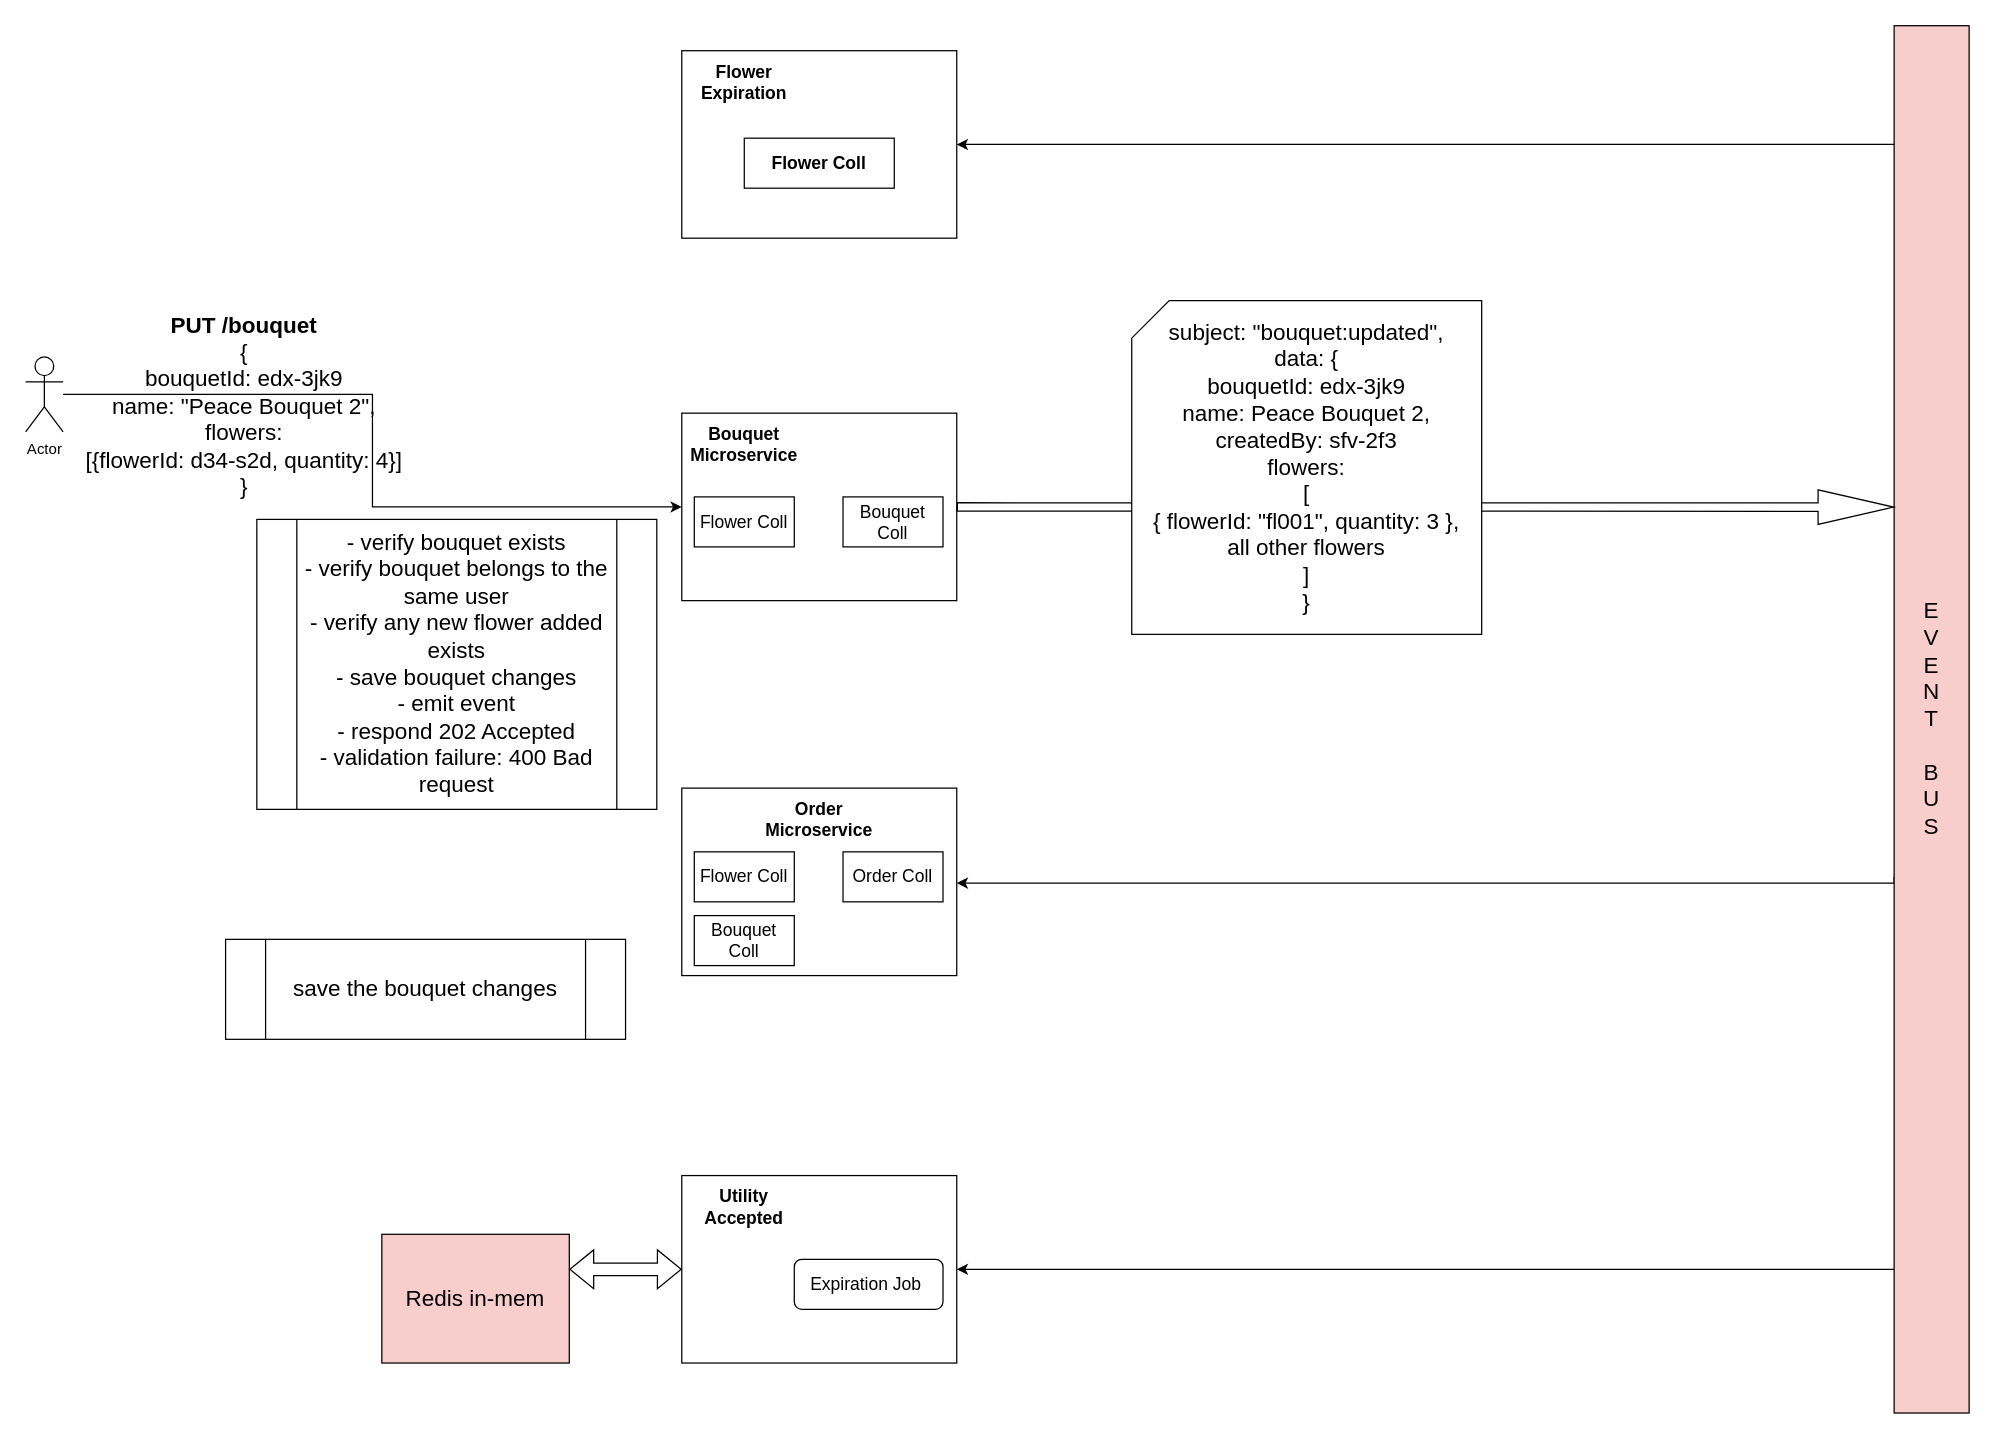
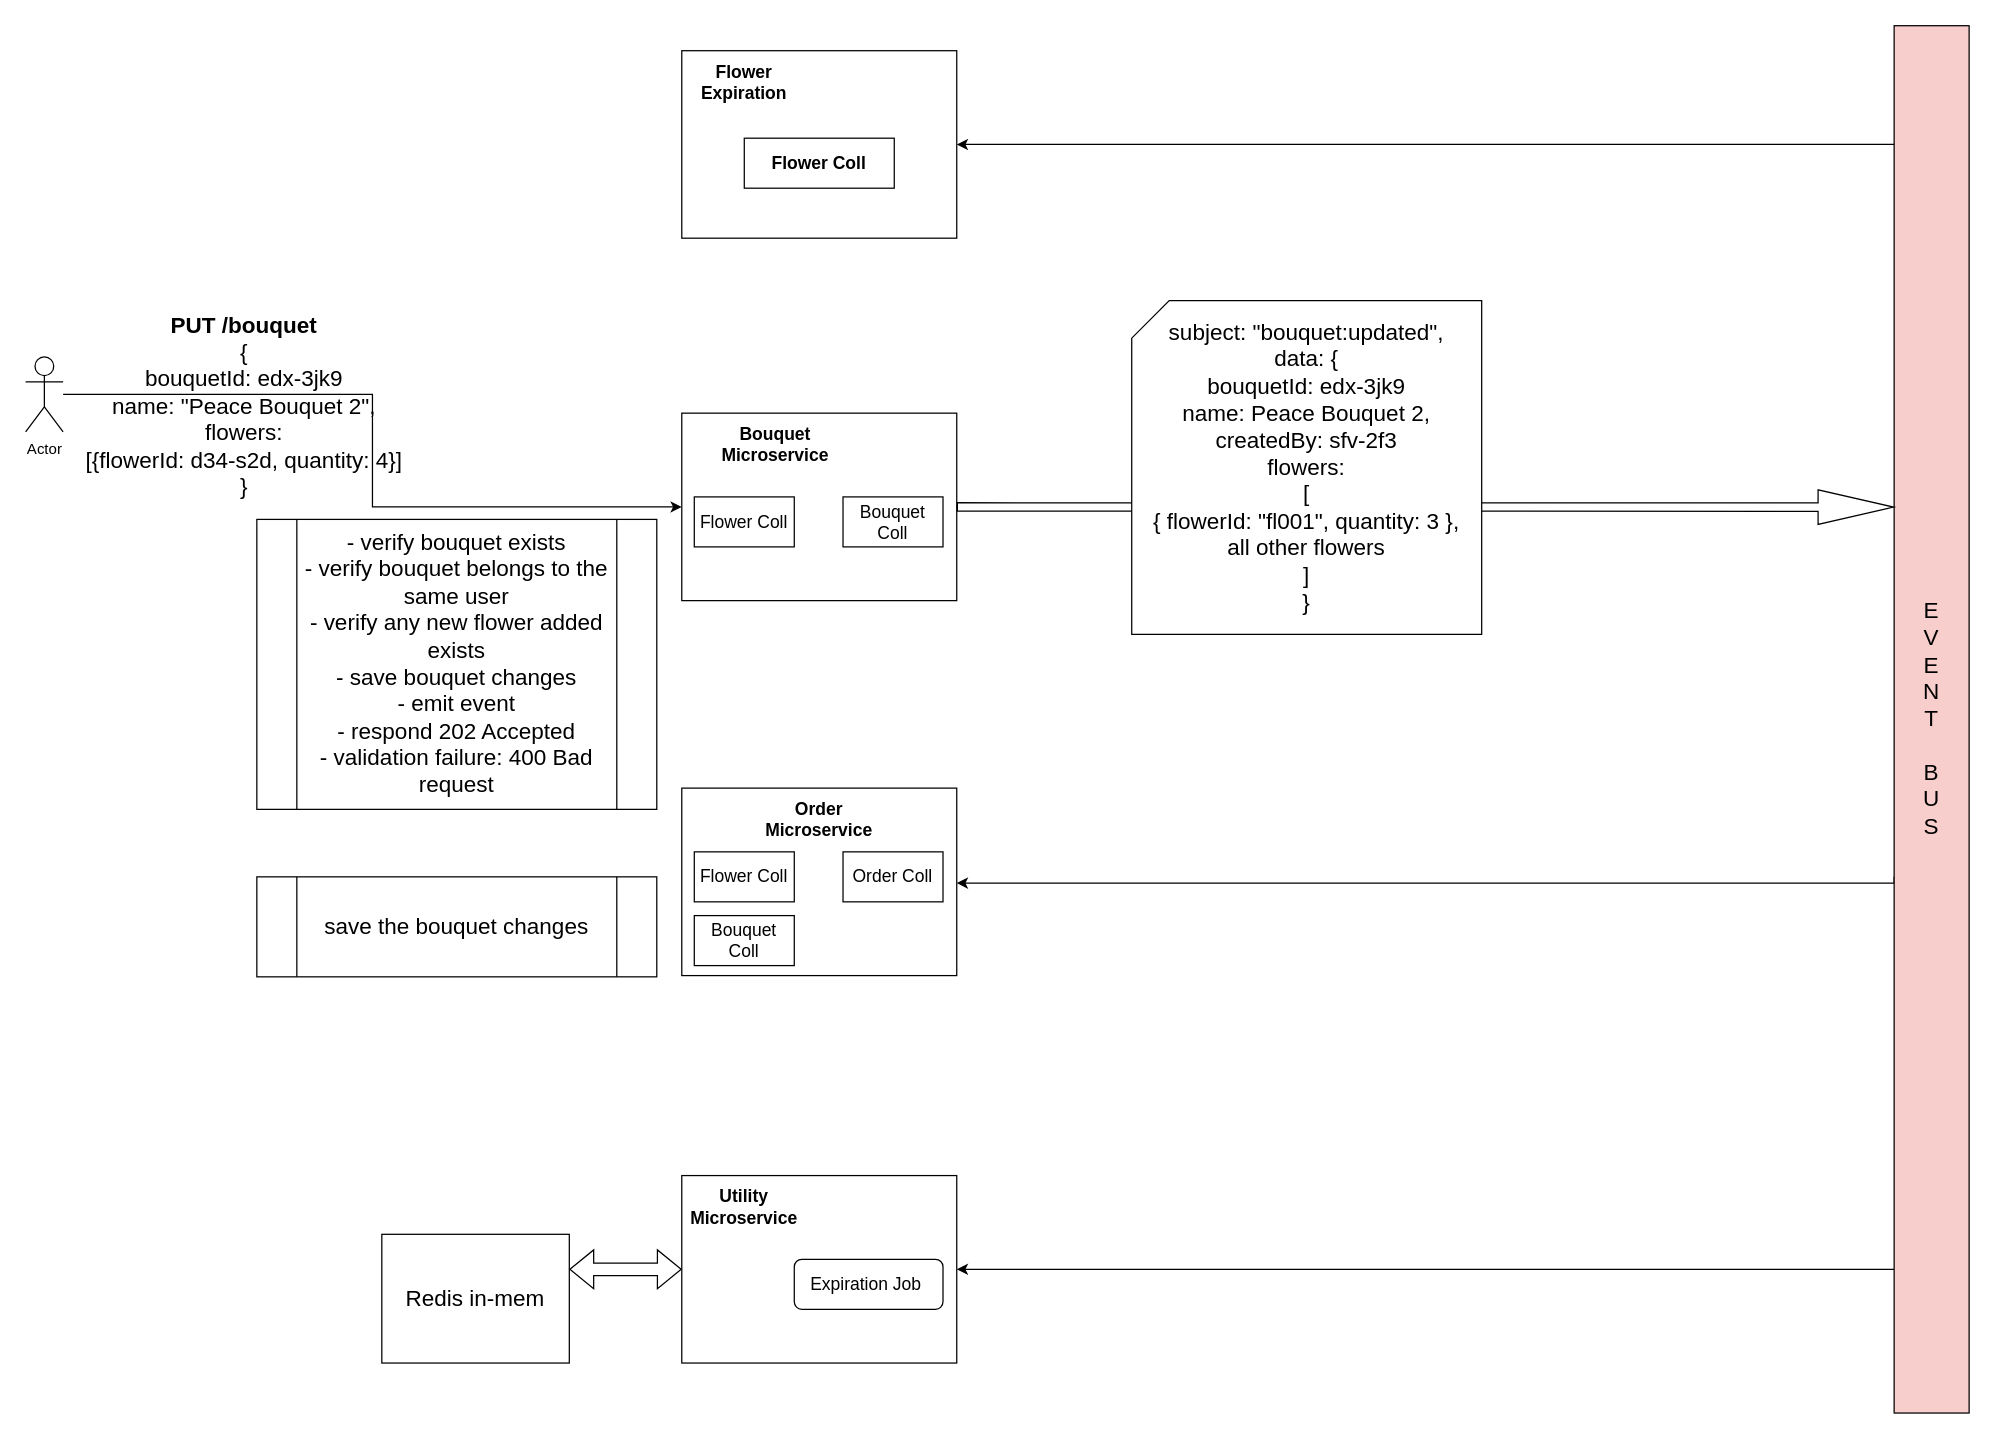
- <mxCell id="8" value="&lt;b&gt;&lt;font style=&quot;font-size: 14px;&quot;&gt;Bouquet Microservice&lt;/font&gt;&lt;/b&gt;" style="text;html=1;strokeColor=none;fillColor=none;align=center;verticalAlign=middle;whiteSpace=wrap;rounded=0;" parent="1" vertex="1"><mxGeometry x="565" y="340" width="60" height="30" as="geometry" /></mxCell>
+ <mxCell id="8" value="&lt;b&gt;&lt;font style=&quot;font-size: 14px;&quot;&gt;Bouquet Microservice&lt;/font&gt;&lt;/b&gt;" style="text;html=1;strokeColor=none;fillColor=none;align=center;verticalAlign=middle;whiteSpace=wrap;rounded=0;" parent="1" vertex="1"><mxGeometry x="590" y="340" width="60" height="30" as="geometry" /></mxCell>
- <mxCell id="26" value="save the bouquet changes" style="shape=process;whiteSpace=wrap;html=1;backgroundOutline=1;fontSize=18;" parent="1" vertex="1"><mxGeometry x="180" y="751" width="320" height="80" as="geometry" /></mxCell>
+ <mxCell id="26" value="save the bouquet changes" style="shape=process;whiteSpace=wrap;html=1;backgroundOutline=1;fontSize=18;" parent="1" vertex="1"><mxGeometry x="205" y="701" width="320" height="80" as="geometry" /></mxCell>
- <mxCell id="16" value="&lt;b&gt;&lt;font style=&quot;font-size: 14px;&quot;&gt;Utility&lt;br&gt;Accepted&lt;/font&gt;&lt;/b&gt;" style="text;html=1;strokeColor=none;fillColor=none;align=center;verticalAlign=middle;whiteSpace=wrap;rounded=0;" parent="1" vertex="1"><mxGeometry x="565" y="950" width="60" height="30" as="geometry" /></mxCell>
+ <mxCell id="16" value="&lt;b&gt;&lt;font style=&quot;font-size: 14px;&quot;&gt;Utility&lt;br&gt;Microservice&lt;/font&gt;&lt;/b&gt;" style="text;html=1;strokeColor=none;fillColor=none;align=center;verticalAlign=middle;whiteSpace=wrap;rounded=0;" parent="1" vertex="1"><mxGeometry x="565" y="950" width="60" height="30" as="geometry" /></mxCell>
- <mxCell id="27" value="Redis in-mem" style="rounded=0;whiteSpace=wrap;html=1;fontSize=18;fillColor=#f8cecc;" parent="1" vertex="1"><mxGeometry x="305" y="987" width="150" height="103" as="geometry" /></mxCell>
+ <mxCell id="27" value="Redis in-mem" style="rounded=0;whiteSpace=wrap;html=1;fontSize=18;" parent="1" vertex="1"><mxGeometry x="305" y="987" width="150" height="103" as="geometry" /></mxCell>
